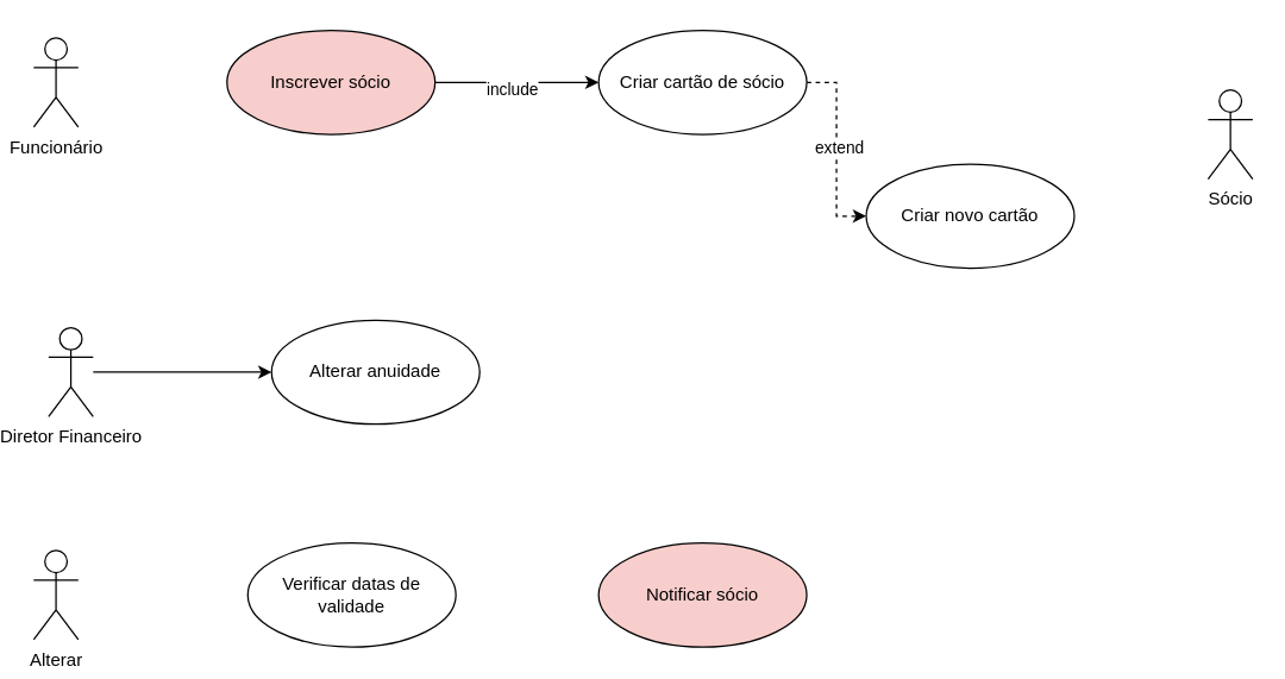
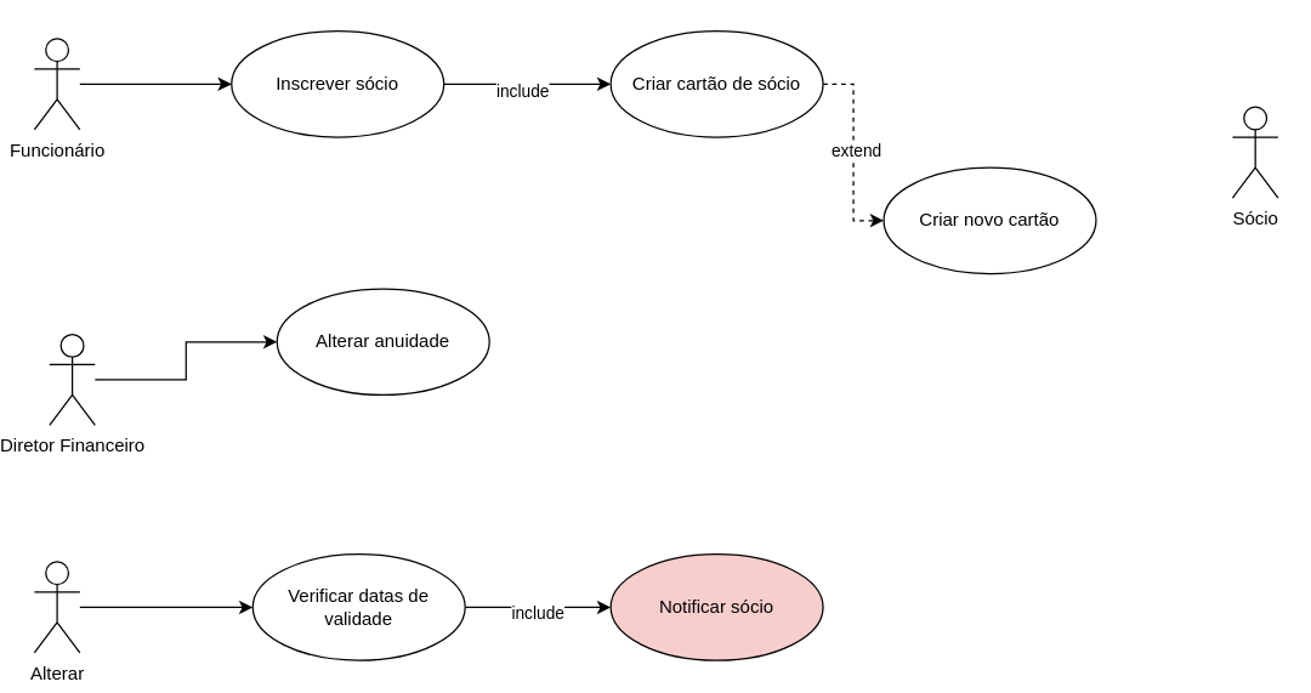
+ <mxCell id="2" style="edgeStyle=orthogonalEdgeStyle;rounded=0;orthogonalLoop=1;jettySize=auto;html=1;entryX=0;entryY=0.5;entryDx=0;entryDy=0;" edge="1" parent="1" source="3" target="6"><mxGeometry relative="1" as="geometry" /></mxCell>
- <mxCell id="6" value="Inscrever sócio" style="ellipse;whiteSpace=wrap;html=1;fillColor=#f8cecc;" vertex="1" parent="1"><mxGeometry x="150" y="20" width="140" height="70" as="geometry" /></mxCell>
+ <mxCell id="6" value="Inscrever sócio" style="ellipse;whiteSpace=wrap;html=1;" vertex="1" parent="1"><mxGeometry x="150" y="20" width="140" height="70" as="geometry" /></mxCell>
- <mxCell id="19" value="Sócio" style="shape=umlActor;verticalLabelPosition=bottom;verticalAlign=top;html=1;" vertex="1" parent="1"><mxGeometry x="810" y="60" width="30" height="60" as="geometry" /></mxCell>
+ <mxCell id="19" value="Sócio" style="shape=umlActor;verticalLabelPosition=bottom;verticalAlign=top;html=1;" vertex="1" parent="1"><mxGeometry x="810" y="70" width="30" height="60" as="geometry" /></mxCell>
- <mxCell id="13" value="Alterar anuidade" style="ellipse;whiteSpace=wrap;html=1;" vertex="1" parent="1"><mxGeometry x="180" y="215" width="140" height="70" as="geometry" /></mxCell>
+ <mxCell id="13" value="Alterar anuidade" style="ellipse;whiteSpace=wrap;html=1;" vertex="1" parent="1"><mxGeometry x="180" y="190" width="140" height="70" as="geometry" /></mxCell>
+ <mxCell id="14" style="edgeStyle=orthogonalEdgeStyle;rounded=0;orthogonalLoop=1;jettySize=auto;html=1;entryX=0;entryY=0.5;entryDx=0;entryDy=0;" edge="1" parent="1" source="15" target="18"><mxGeometry relative="1" as="geometry" /></mxCell>
+ <mxCell id="16" style="edgeStyle=orthogonalEdgeStyle;rounded=0;orthogonalLoop=1;jettySize=auto;html=1;" edge="1" parent="1" source="18" target="20"><mxGeometry relative="1" as="geometry" /></mxCell>
+ <mxCell id="17" value="include" style="edgeLabel;html=1;align=center;verticalAlign=middle;resizable=0;points=[];" vertex="1" connectable="0" parent="16"><mxGeometry x="-0.025" y="-3" relative="1" as="geometry"><mxPoint as="offset" /></mxGeometry></mxCell>
